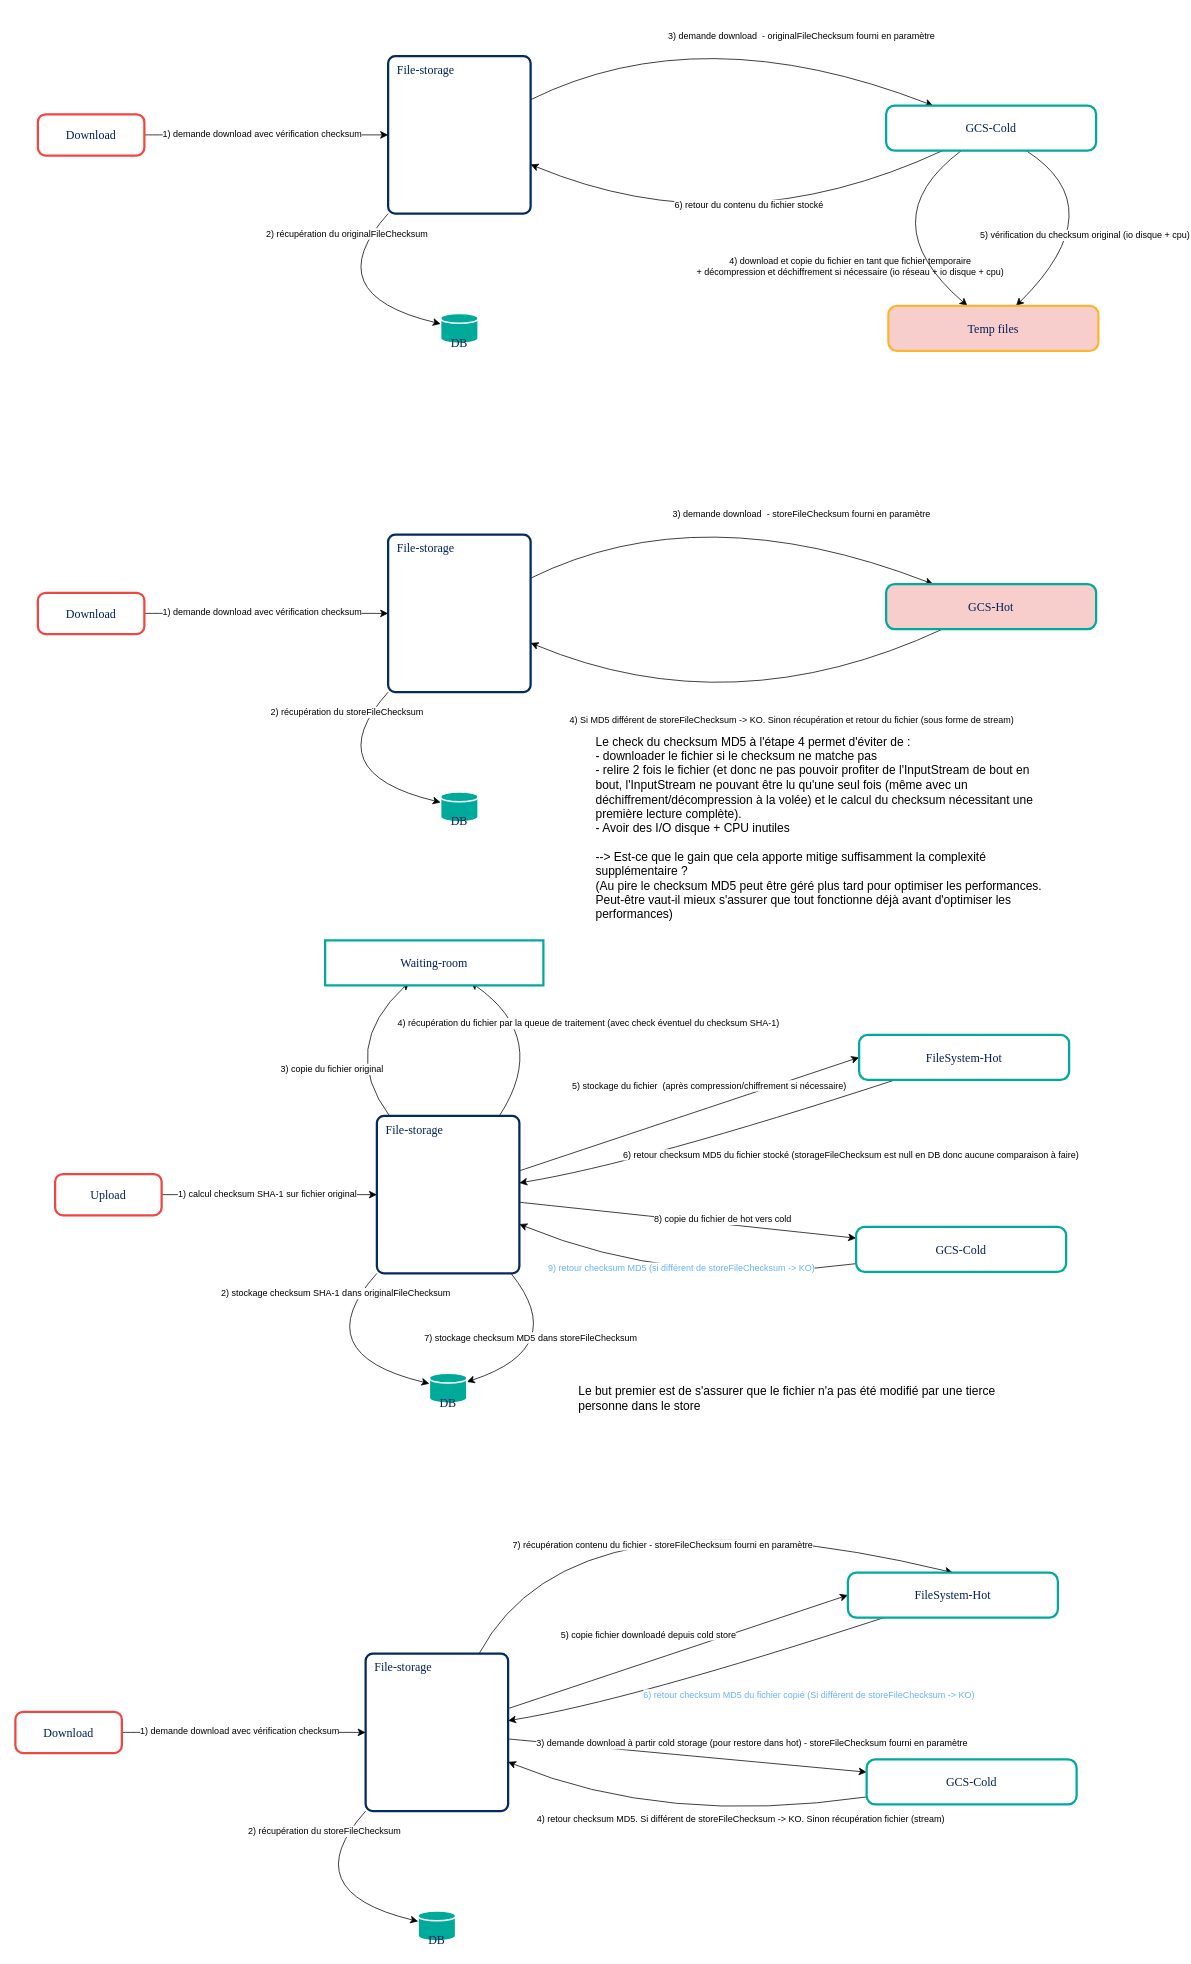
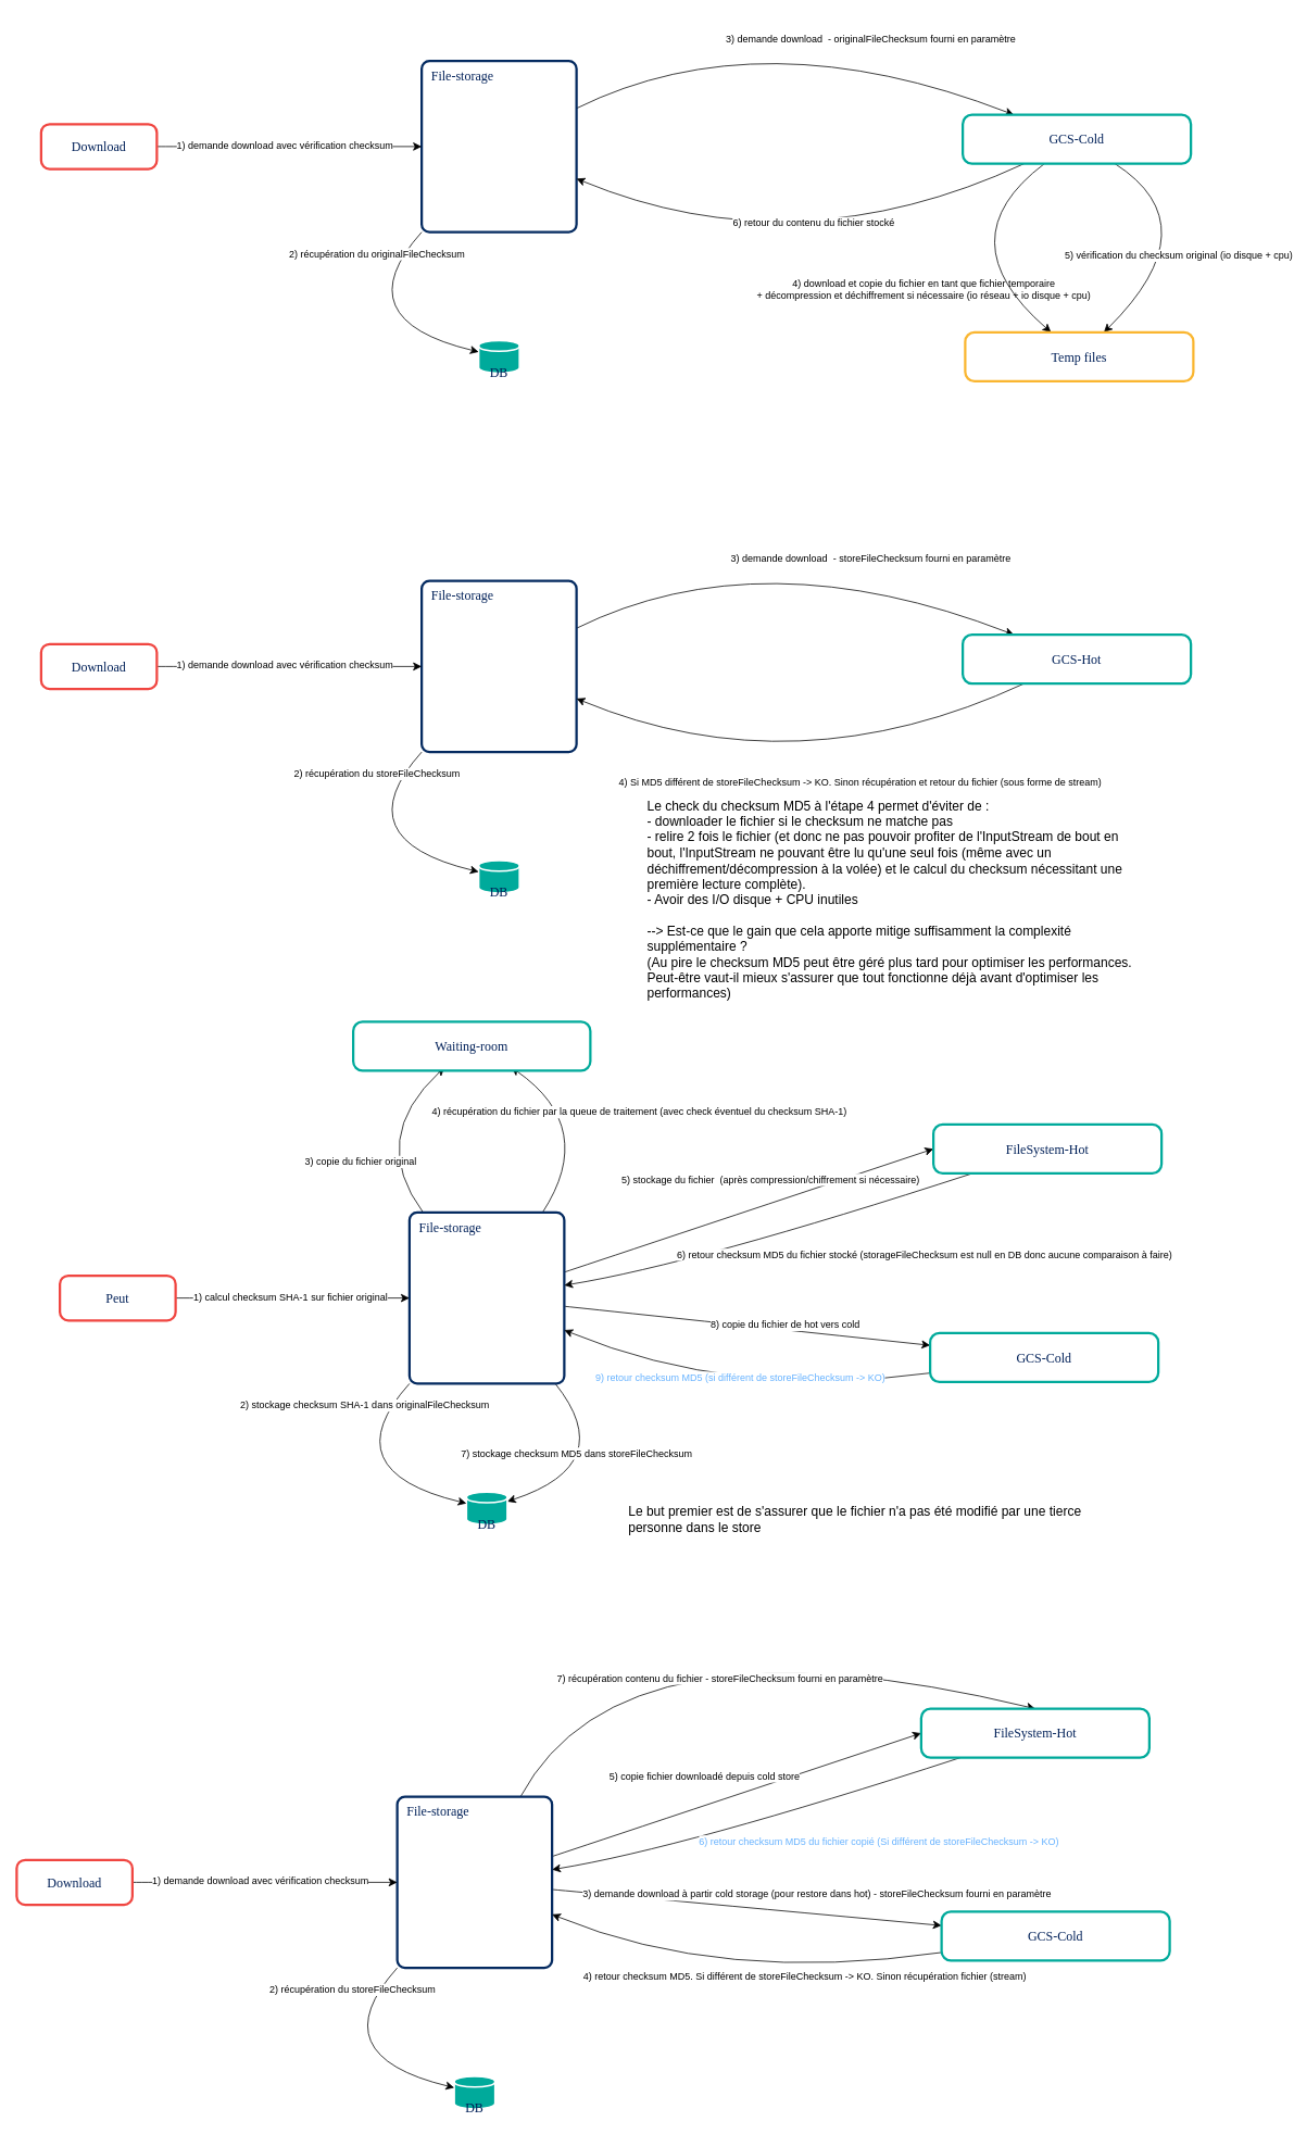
- <mxCell id="79" value="Temp files" style="rounded=1;whiteSpace=wrap;html=1;strokeColor=#FAB631;strokeWidth=3;arcSize=19;fontFamily=Poppins;fontSource=https%3A%2F%2Ffonts.googleapis.com%2Fcss%3Ffamily%3DPoppins;fontSize=16;fontColor=#002058;fontStyle=0;labelBackgroundColor=none;labelBorderColor=none;fillColor=#f8cecc;" vertex="1" parent="1"><mxGeometry x="1184" y="407" width="280" height="60" as="geometry" /></mxCell>
+ <mxCell id="79" value="Temp files" style="rounded=1;whiteSpace=wrap;html=1;strokeColor=#FAB631;strokeWidth=3;arcSize=19;fontFamily=Poppins;fontSource=https%3A%2F%2Ffonts.googleapis.com%2Fcss%3Ffamily%3DPoppins;fontSize=16;fontColor=#002058;fontStyle=0;labelBackgroundColor=none;labelBorderColor=none;" vertex="1" parent="1"><mxGeometry x="1184" y="407" width="280" height="60" as="geometry" /></mxCell>
- <mxCell id="52" value="GCS-Hot" style="rounded=1;whiteSpace=wrap;html=1;strokeColor=#00AA9B;strokeWidth=3;arcSize=19;fontFamily=Poppins;fontSource=https%3A%2F%2Ffonts.googleapis.com%2Fcss%3Ffamily%3DPoppins;fontSize=16;fontColor=#002058;fontStyle=0;labelBackgroundColor=none;labelBorderColor=none;fillColor=#f8cecc;" vertex="1" parent="1"><mxGeometry x="1181" y="778" width="280" height="60" as="geometry" /></mxCell>
+ <mxCell id="52" value="GCS-Hot" style="rounded=1;whiteSpace=wrap;html=1;strokeColor=#00AA9B;strokeWidth=3;arcSize=19;fontFamily=Poppins;fontSource=https%3A%2F%2Ffonts.googleapis.com%2Fcss%3Ffamily%3DPoppins;fontSize=16;fontColor=#002058;fontStyle=0;labelBackgroundColor=none;labelBorderColor=none;" vertex="1" parent="1"><mxGeometry x="1181" y="778" width="280" height="60" as="geometry" /></mxCell>
- <mxCell id="22" value="Waiting-room" style="whiteSpace=wrap;html=1;strokeColor=#00AA9B;strokeWidth=3;arcSize=19;fontFamily=Poppins;fontSource=https%3A%2F%2Ffonts.googleapis.com%2Fcss%3Ffamily%3DPoppins;fontSize=16;fontColor=#002058;fontStyle=0;labelBackgroundColor=none;labelBorderColor=none;rounded=0;" vertex="1" parent="1"><mxGeometry x="433" y="1253" width="291" height="60" as="geometry" /></mxCell>
+ <mxCell id="22" value="Waiting-room" style="rounded=1;whiteSpace=wrap;html=1;strokeColor=#00AA9B;strokeWidth=3;arcSize=19;fontFamily=Poppins;fontSource=https%3A%2F%2Ffonts.googleapis.com%2Fcss%3Ffamily%3DPoppins;fontSize=16;fontColor=#002058;fontStyle=0;labelBackgroundColor=none;labelBorderColor=none;" vertex="1" parent="1"><mxGeometry x="433" y="1253" width="291" height="60" as="geometry" /></mxCell>
- <mxCell id="21" value="Upload" style="rounded=1;whiteSpace=wrap;html=1;strokeColor=#F04641;strokeWidth=3;arcSize=19;fontFamily=Poppins;fontSource=https%3A%2F%2Ffonts.googleapis.com%2Fcss%3Ffamily%3DPoppins;fontSize=16;fontColor=#002058;fontStyle=0;labelBackgroundColor=none;labelBorderColor=none;" vertex="1" parent="1"><mxGeometry x="73" y="1564.5" width="142" height="55" as="geometry" /></mxCell>
+ <mxCell id="21" value="Peut" style="rounded=1;whiteSpace=wrap;html=1;strokeColor=#F04641;strokeWidth=3;arcSize=19;fontFamily=Poppins;fontSource=https%3A%2F%2Ffonts.googleapis.com%2Fcss%3Ffamily%3DPoppins;fontSize=16;fontColor=#002058;fontStyle=0;labelBackgroundColor=none;labelBorderColor=none;" vertex="1" parent="1"><mxGeometry x="73" y="1564.5" width="142" height="55" as="geometry" /></mxCell>
